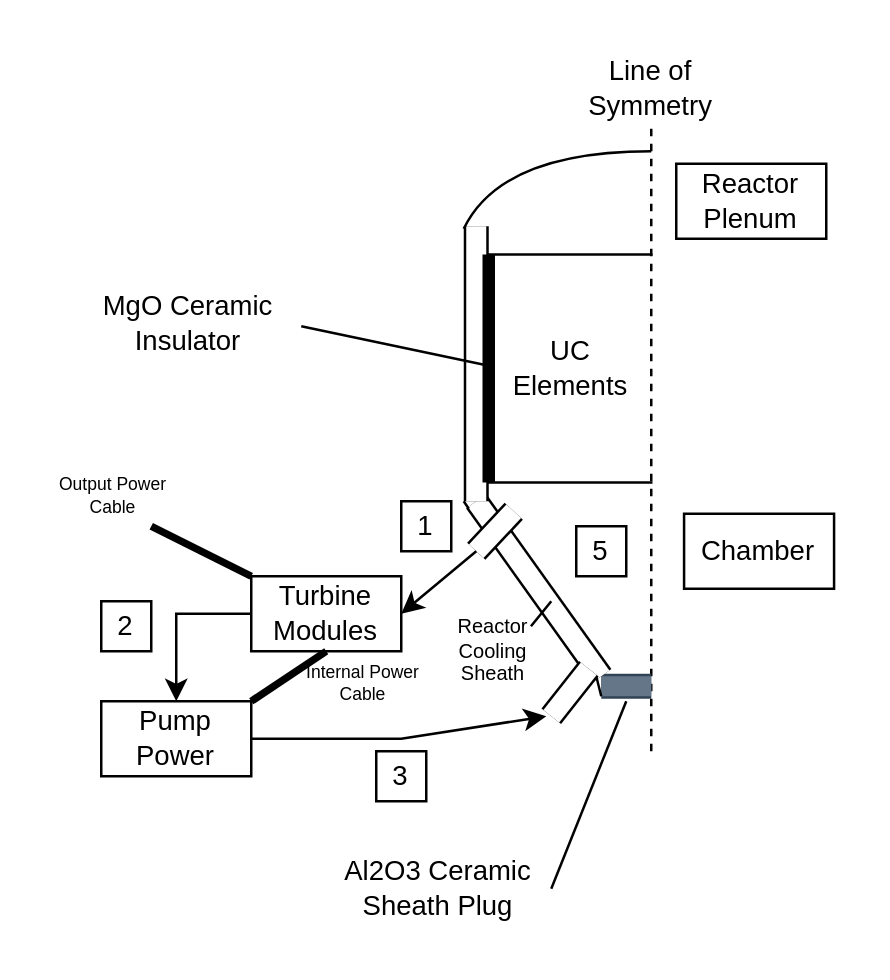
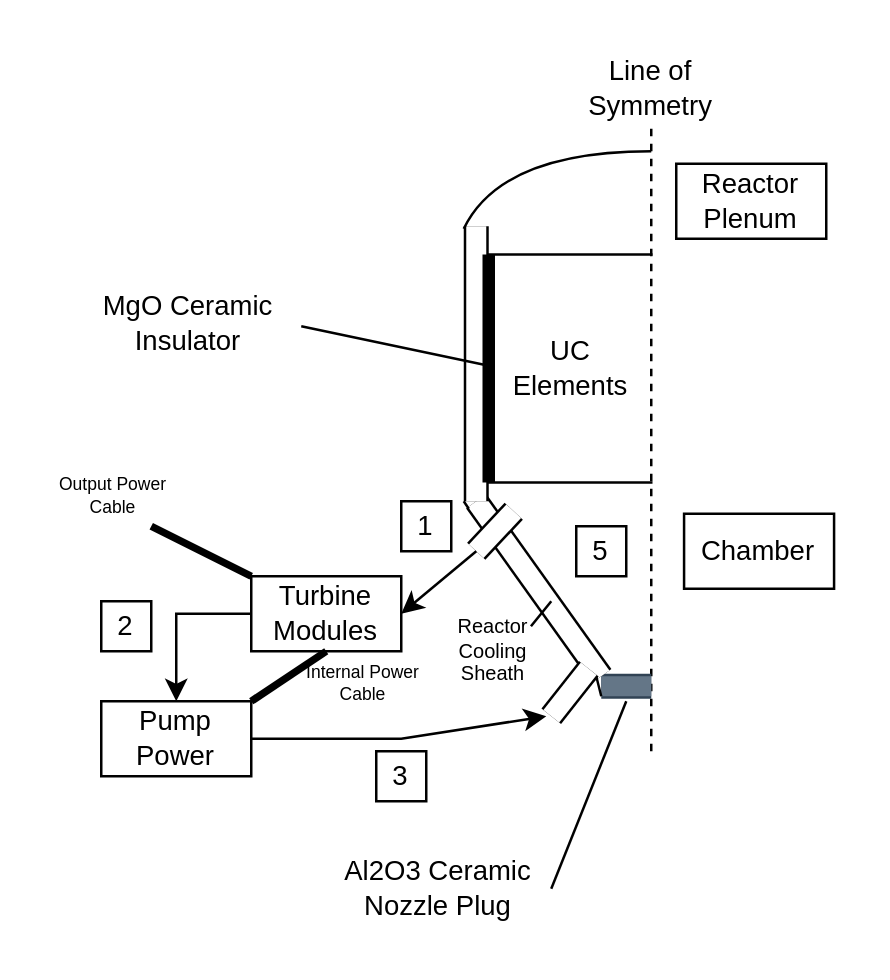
- <mxCell id="27" value="Al2O3 Ceramic Sheath Plug" style="text;html=1;strokeColor=none;fillColor=none;align=center;verticalAlign=middle;whiteSpace=wrap;rounded=0;fontFamily=Helvetica;fontSize=11;fontColor=default;" vertex="1" parent="1"><mxGeometry x="130" y="340" width="90" height="30" as="geometry" /></mxCell>
+ <mxCell id="27" value="Al2O3 Ceramic Nozzle Plug" style="text;html=1;strokeColor=none;fillColor=none;align=center;verticalAlign=middle;whiteSpace=wrap;rounded=0;fontFamily=Helvetica;fontSize=11;fontColor=default;" vertex="1" parent="1"><mxGeometry x="130" y="340" width="90" height="30" as="geometry" /></mxCell>
